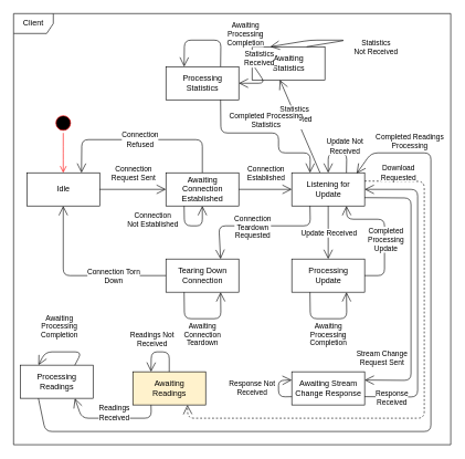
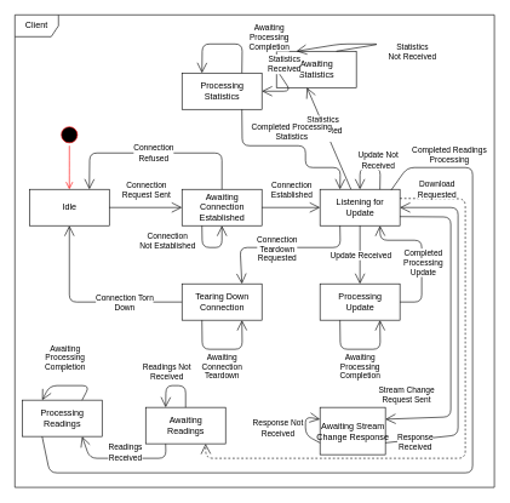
- <mxCell id="61" value="" style="endArrow=open;endFill=1;endSize=12;html=1;exitX=0.25;exitY=1;exitDx=0;exitDy=0;entryX=0.891;entryY=0.02;entryDx=0;entryDy=0;entryPerimeter=0;" edge="1" parent="1" source="54" target="9"><mxGeometry width="160" relative="1" as="geometry"><mxPoint x="270" y="210" as="sourcePoint" /><mxPoint x="430" y="210" as="targetPoint" /><Array as="points"><mxPoint x="68" y="650" /><mxPoint x="650" y="650" /><mxPoint x="650" y="230" /><mxPoint x="560" y="230" /></Array></mxGeometry></mxCell>
+ <mxCell id="61" value="" style="endArrow=none;endFill=1;endSize=12;html=1;exitX=0.25;exitY=1;exitDx=0;exitDy=0;entryX=0.891;entryY=0.02;entryDx=0;entryDy=0;entryPerimeter=0;" edge="1" parent="1" source="54" target="9"><mxGeometry width="160" relative="1" as="geometry"><mxPoint x="270" y="210" as="sourcePoint" /><mxPoint x="430" y="210" as="targetPoint" /><Array as="points"><mxPoint x="68" y="650" /><mxPoint x="650" y="650" /><mxPoint x="650" y="230" /><mxPoint x="560" y="230" /></Array></mxGeometry></mxCell>
- <mxCell id="53" value="&lt;div&gt;Awaiting &lt;br&gt;&lt;/div&gt;&lt;div&gt;Readings&lt;/div&gt;" style="html=1;fillColor=#fff2cc;" vertex="1" parent="1"><mxGeometry x="200" y="560" width="110" height="50" as="geometry" /></mxCell>
+ <mxCell id="53" value="&lt;div&gt;Awaiting &lt;br&gt;&lt;/div&gt;&lt;div&gt;Readings&lt;/div&gt;" style="html=1;" vertex="1" parent="1"><mxGeometry x="200" y="560" width="110" height="50" as="geometry" /></mxCell>
- <mxCell id="42" value="&lt;div&gt;Awaiting Stream&lt;/div&gt;&lt;div&gt;Change Response&lt;br&gt;&lt;/div&gt;" style="html=1;" parent="1" vertex="1"><mxGeometry x="440" y="560" width="110" height="50" as="geometry" /></mxCell>
+ <mxCell id="42" value="&lt;div&gt;Awaiting Stream&lt;/div&gt;&lt;div&gt;Change Response&lt;br&gt;&lt;/div&gt;" style="html=1;" parent="1" vertex="1"><mxGeometry x="440" y="560" width="90" height="65" as="geometry" /></mxCell>
